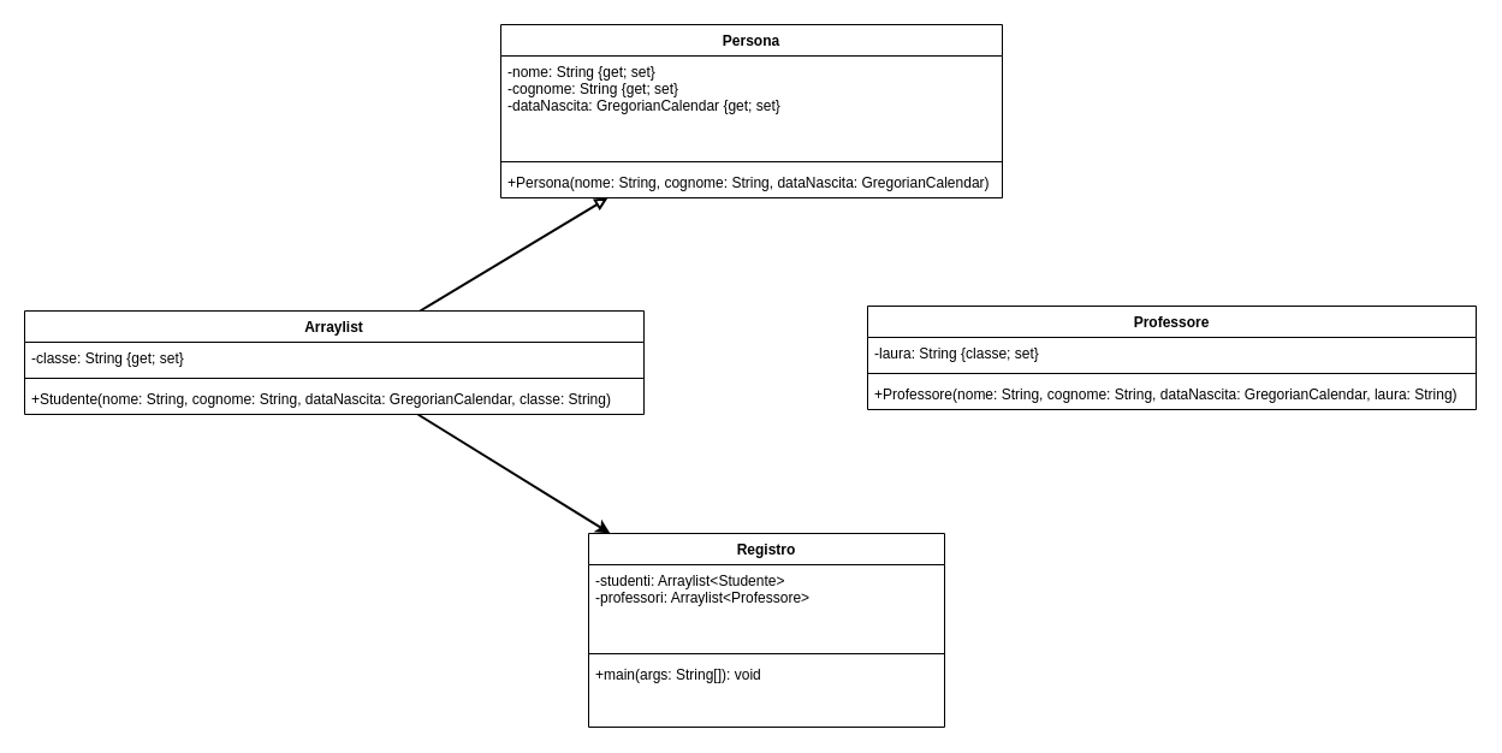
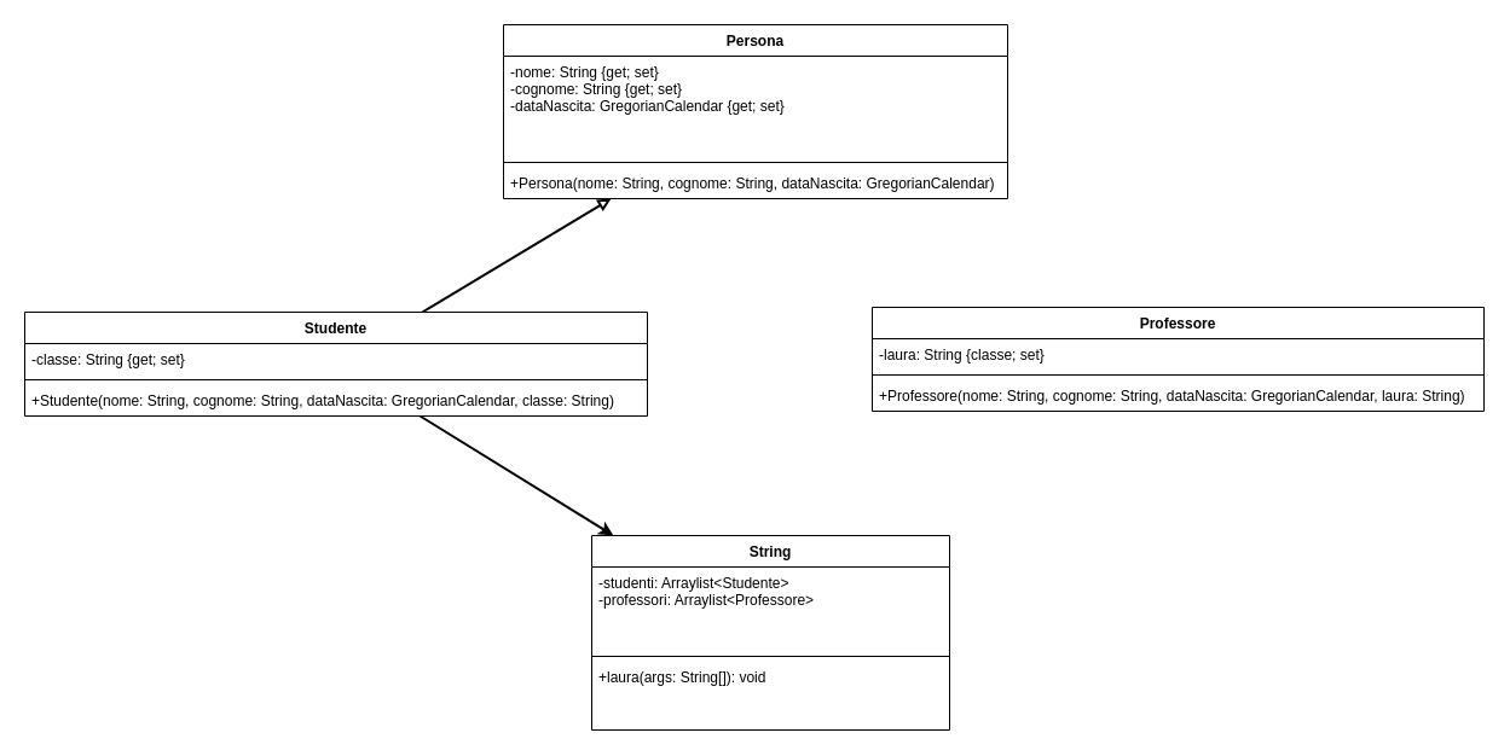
- <mxCell id="6" value="Arraylist" style="swimlane;fontStyle=1;align=center;verticalAlign=top;childLayout=stackLayout;horizontal=1;startSize=26;horizontalStack=0;resizeParent=1;resizeParentMax=0;resizeLast=0;collapsible=1;marginBottom=0;" parent="1" vertex="1"><mxGeometry x="20" y="258" width="515" height="86" as="geometry" /></mxCell>
+ <mxCell id="6" value="Studente" style="swimlane;fontStyle=1;align=center;verticalAlign=top;childLayout=stackLayout;horizontal=1;startSize=26;horizontalStack=0;resizeParent=1;resizeParentMax=0;resizeLast=0;collapsible=1;marginBottom=0;" parent="1" vertex="1"><mxGeometry x="20" y="258" width="515" height="86" as="geometry" /></mxCell>
- <mxCell id="15" value="Registro" style="swimlane;fontStyle=1;align=center;verticalAlign=top;childLayout=stackLayout;horizontal=1;startSize=26;horizontalStack=0;resizeParent=1;resizeParentMax=0;resizeLast=0;collapsible=1;marginBottom=0;" parent="1" vertex="1"><mxGeometry x="489" y="443" width="296" height="161" as="geometry" /></mxCell>
+ <mxCell id="15" value="String" style="swimlane;fontStyle=1;align=center;verticalAlign=top;childLayout=stackLayout;horizontal=1;startSize=26;horizontalStack=0;resizeParent=1;resizeParentMax=0;resizeLast=0;collapsible=1;marginBottom=0;" parent="1" vertex="1"><mxGeometry x="489" y="443" width="296" height="161" as="geometry" /></mxCell>
- <mxCell id="18" value="+main(args: String[]): void" style="text;strokeColor=none;fillColor=none;align=left;verticalAlign=top;spacingLeft=4;spacingRight=4;overflow=hidden;rotatable=0;points=[[0,0.5],[1,0.5]];portConstraint=eastwest;" parent="15" vertex="1"><mxGeometry y="104" width="296" height="57" as="geometry" /></mxCell>
+ <mxCell id="18" value="+laura(args: String[]): void" style="text;strokeColor=none;fillColor=none;align=left;verticalAlign=top;spacingLeft=4;spacingRight=4;overflow=hidden;rotatable=0;points=[[0,0.5],[1,0.5]];portConstraint=eastwest;" parent="15" vertex="1"><mxGeometry y="104" width="296" height="57" as="geometry" /></mxCell>
